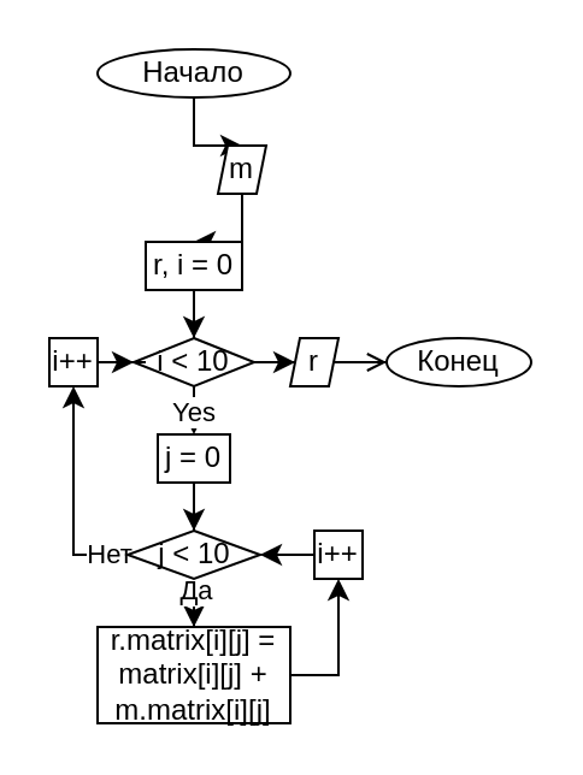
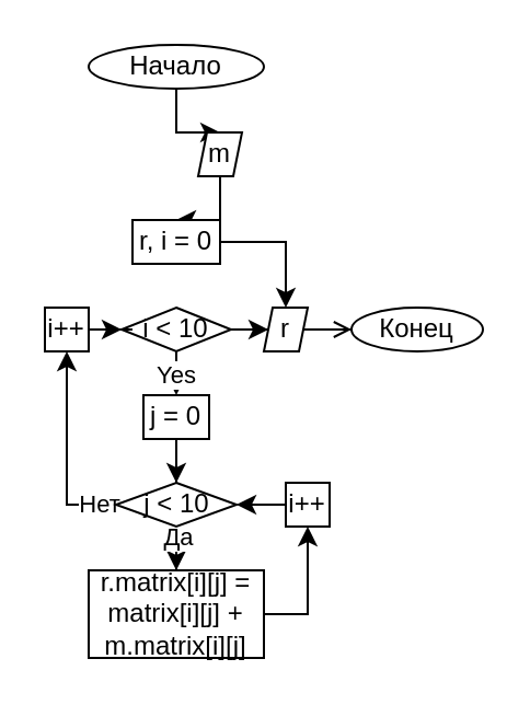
- <mxCell id="6" style="edgeStyle=orthogonalEdgeStyle;rounded=0;orthogonalLoop=1;jettySize=auto;html=1;entryX=0.5;entryY=0;entryDx=0;entryDy=0;" edge="1" parent="1" source="7" target="10"><mxGeometry relative="1" as="geometry" /></mxCell>
+ <mxCell id="6" style="edgeStyle=orthogonalEdgeStyle;rounded=0;orthogonalLoop=1;jettySize=auto;html=1;" edge="1" parent="1" source="7" target="24"><mxGeometry relative="1" as="geometry" /></mxCell>
